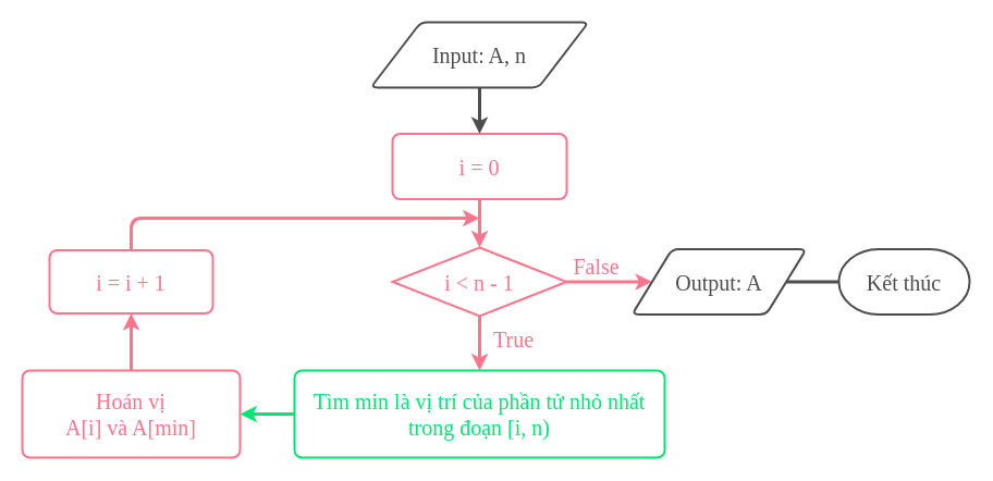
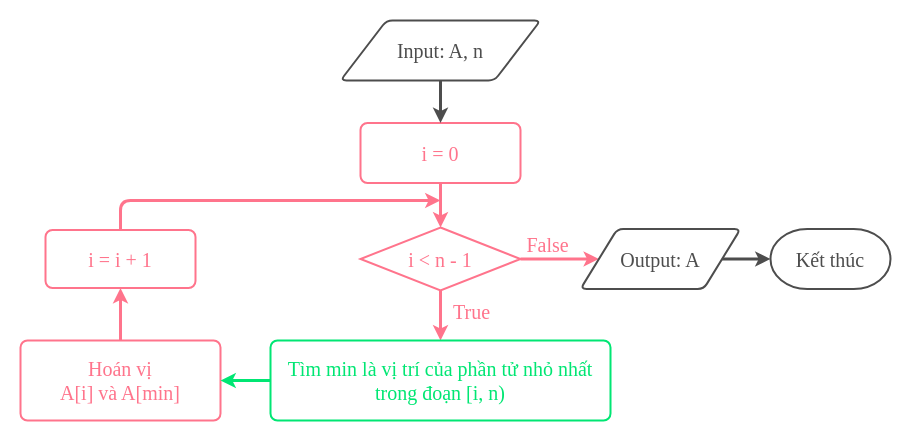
- <mxCell id="19" value="" style="endArrow=none;html=1;fontFamily=consolas;fontSize=20;strokeWidth=3;fillColor=#a20025;strokeColor=#4D4D4D;exitX=1;exitY=0.5;exitDx=0;exitDy=0;entryX=0;entryY=0.5;entryDx=0;entryDy=0;entryPerimeter=0;fontColor=#4D4D4D;" parent="1" source="18" target="7" edge="1"><mxGeometry width="50" height="50" relative="1" as="geometry"><mxPoint x="480" y="80" as="sourcePoint" /><mxPoint x="870" y="260" as="targetPoint" /></mxGeometry></mxCell>
+ <mxCell id="19" value="" style="endArrow=classic;html=1;fontFamily=consolas;fontSize=20;strokeWidth=3;fillColor=#a20025;strokeColor=#4D4D4D;exitX=1;exitY=0.5;exitDx=0;exitDy=0;entryX=0;entryY=0.5;entryDx=0;entryDy=0;entryPerimeter=0;fontColor=#4D4D4D;" parent="1" source="18" target="7" edge="1"><mxGeometry width="50" height="50" relative="1" as="geometry"><mxPoint x="480" y="80" as="sourcePoint" /><mxPoint x="870" y="260" as="targetPoint" /></mxGeometry></mxCell>
